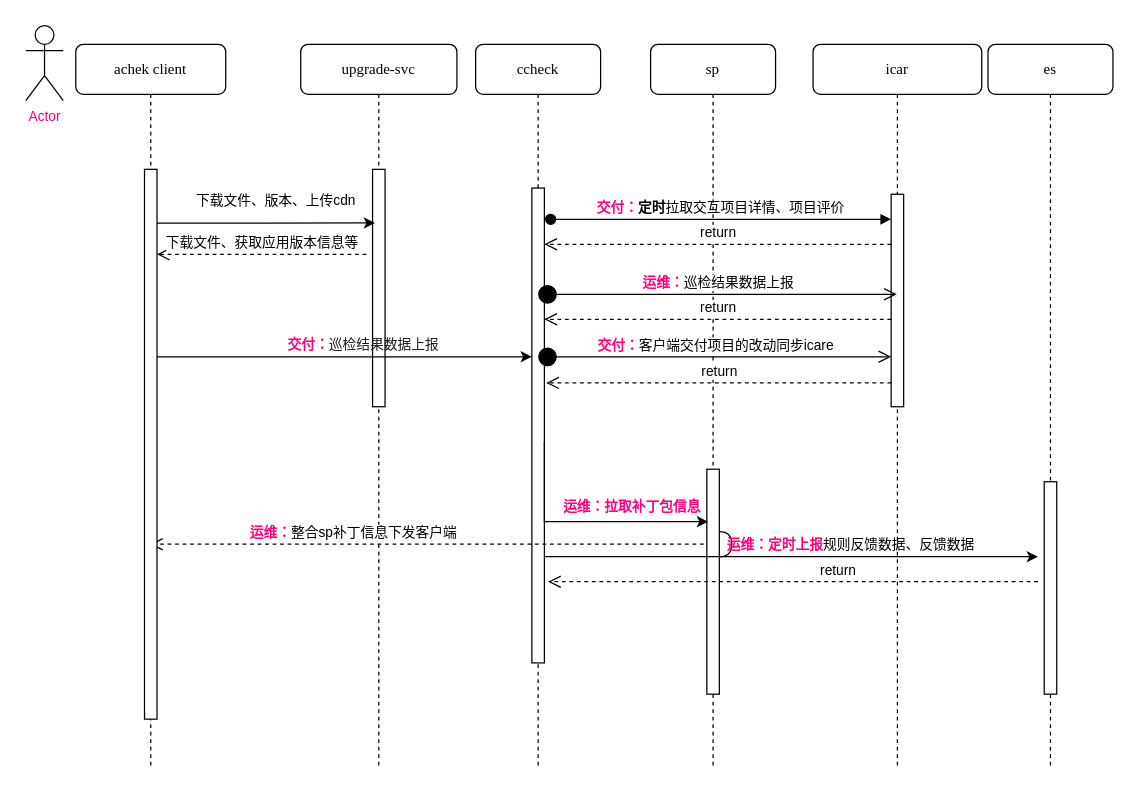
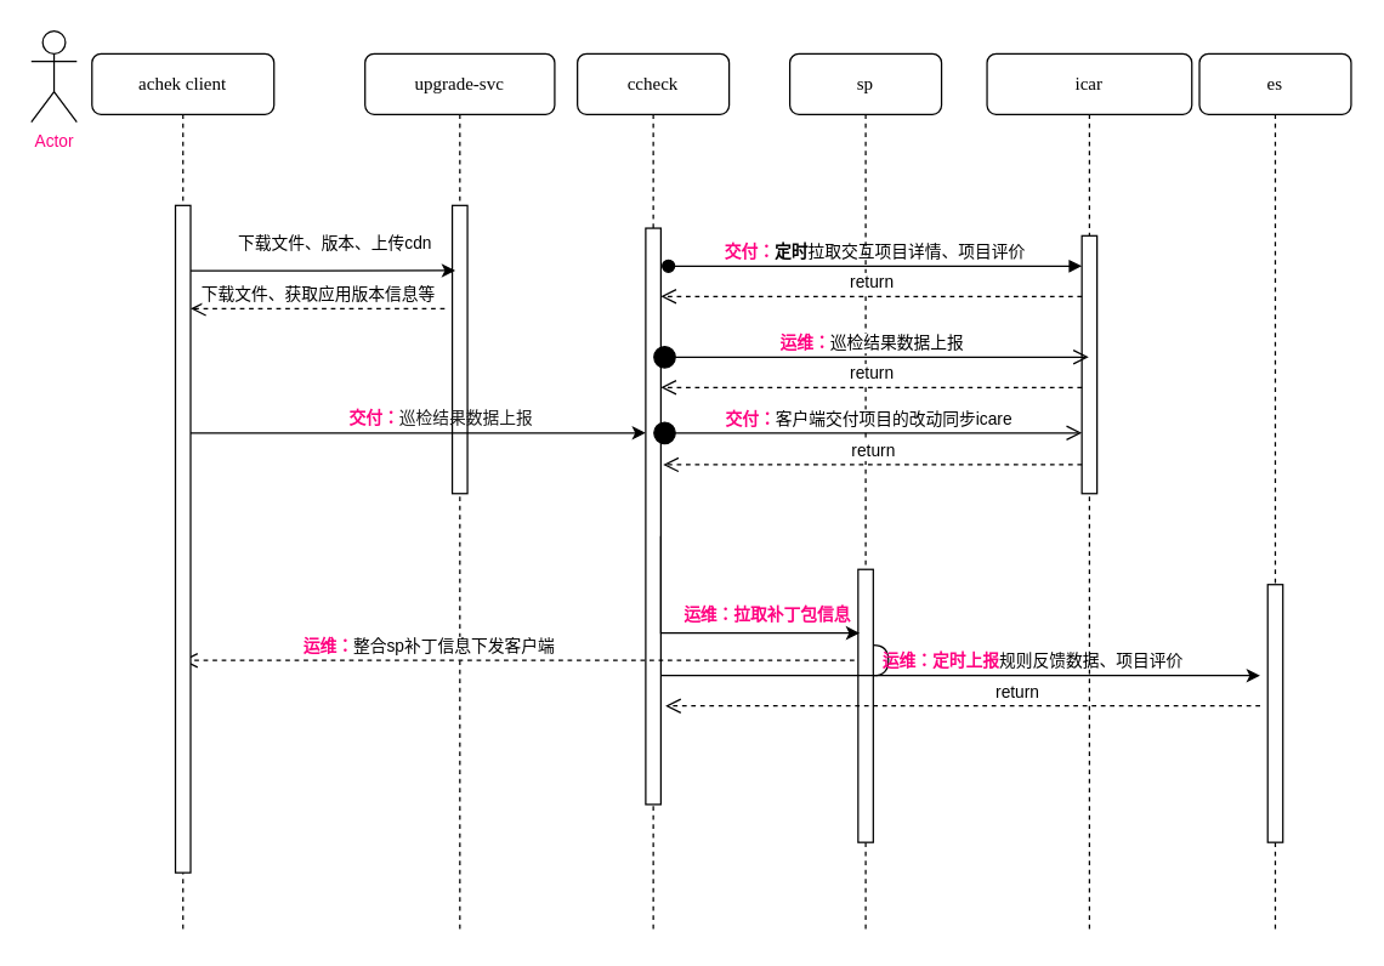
- <mxCell id="14" value="&lt;b&gt;&lt;font color=&quot;#ff0080&quot;&gt;运维：定时上报&lt;/font&gt;&lt;/b&gt;规则反馈数据、反馈数据" style="text;html=1;align=center;verticalAlign=middle;resizable=0;points=[];autosize=1;strokeColor=none;fillColor=none;fontSize=11;" vertex="1" parent="12"><mxGeometry x="-75" y="390" width="210" height="20" as="geometry" /></mxCell>
+ <mxCell id="14" value="&lt;b&gt;&lt;font color=&quot;#ff0080&quot;&gt;运维：定时上报&lt;/font&gt;&lt;/b&gt;规则反馈数据、项目评价" style="text;html=1;align=center;verticalAlign=middle;resizable=0;points=[];autosize=1;strokeColor=none;fillColor=none;fontSize=11;" vertex="1" parent="12"><mxGeometry x="-75" y="390" width="210" height="20" as="geometry" /></mxCell>
